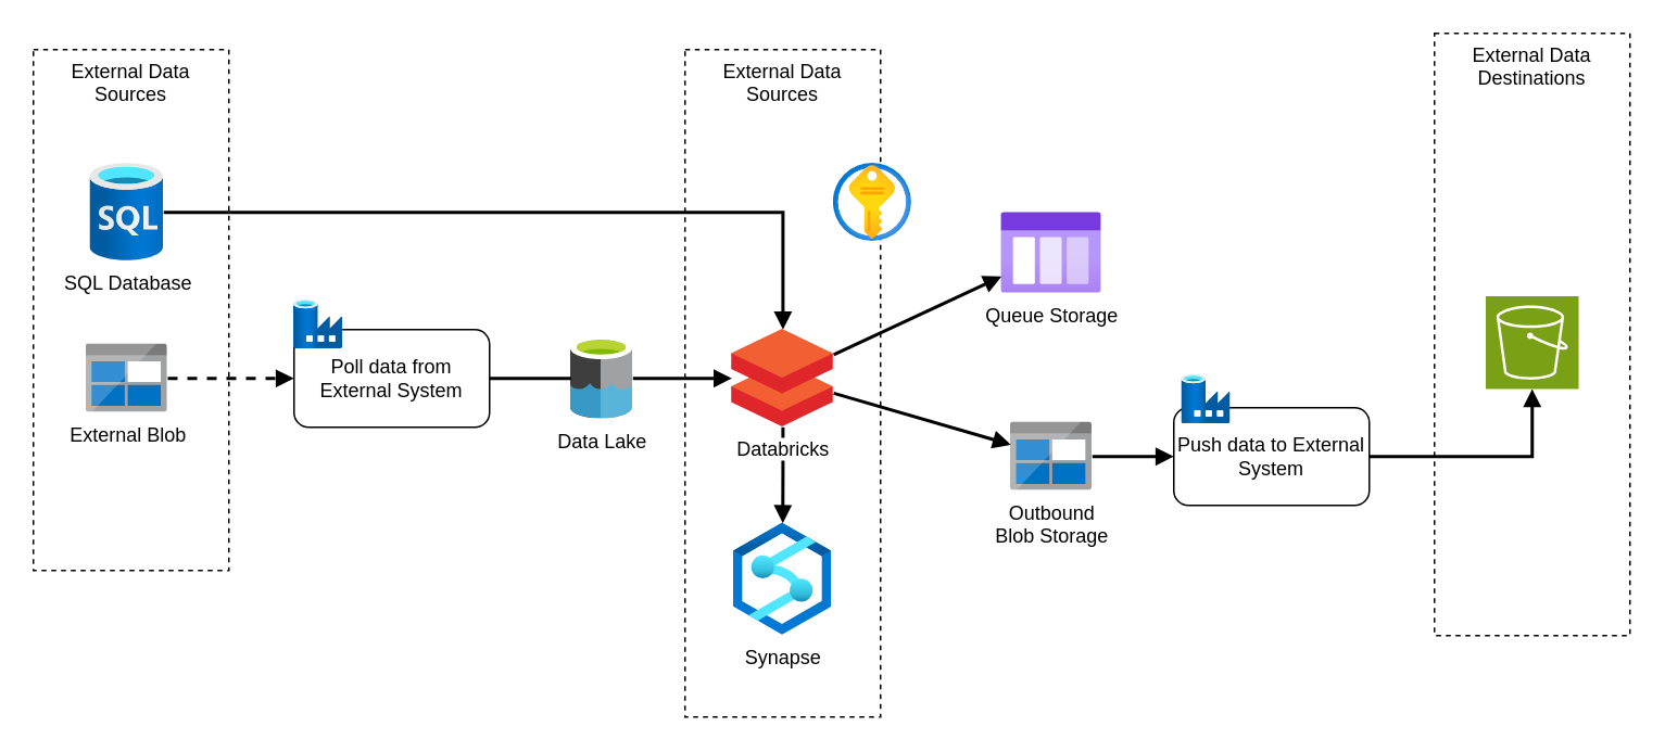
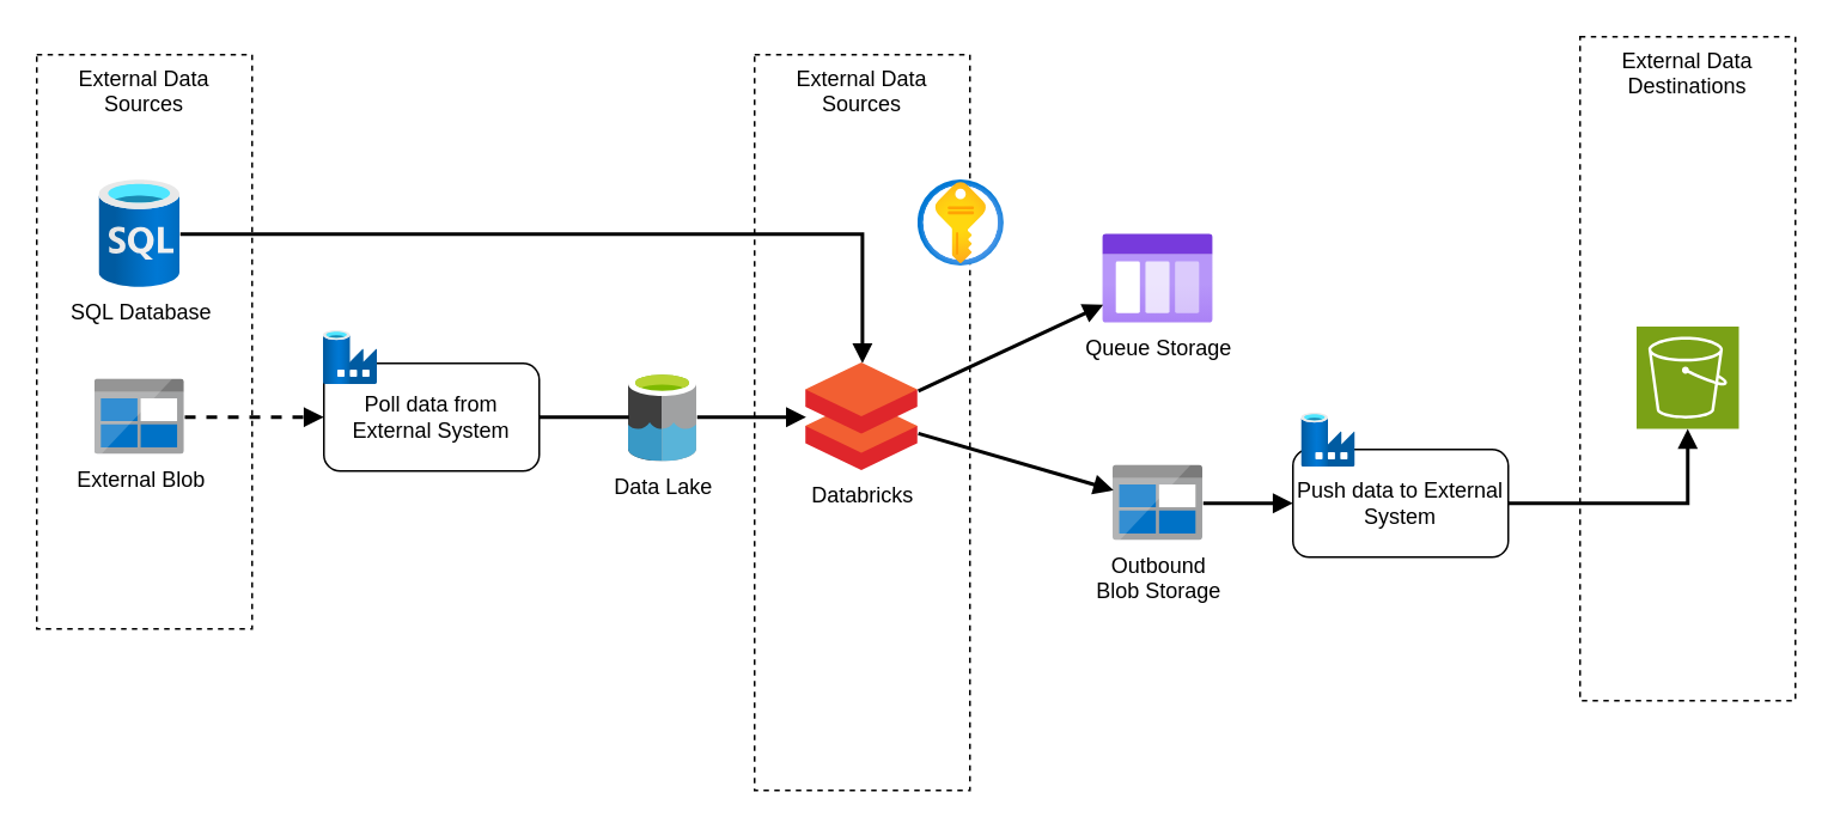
- <mxCell id="18" style="edgeStyle=orthogonalEdgeStyle;rounded=0;orthogonalLoop=1;jettySize=auto;html=1;strokeWidth=2;endArrow=block;endFill=1;" parent="1" source="19" target="5" edge="1"><mxGeometry relative="1" as="geometry"><mxPoint x="478.75" y="220" as="sourcePoint" /><mxPoint x="489.75" y="212" as="targetPoint" /></mxGeometry></mxCell>
- <mxCell id="5" value="Synapse" style="image;aspect=fixed;html=1;points=[];align=center;fontSize=12;image=img/lib/azure2/analytics/Azure_Synapse_Analytics.svg;fontStyle=0" parent="1" vertex="1"><mxGeometry x="450" y="321" width="60" height="69" as="geometry" /></mxCell>
